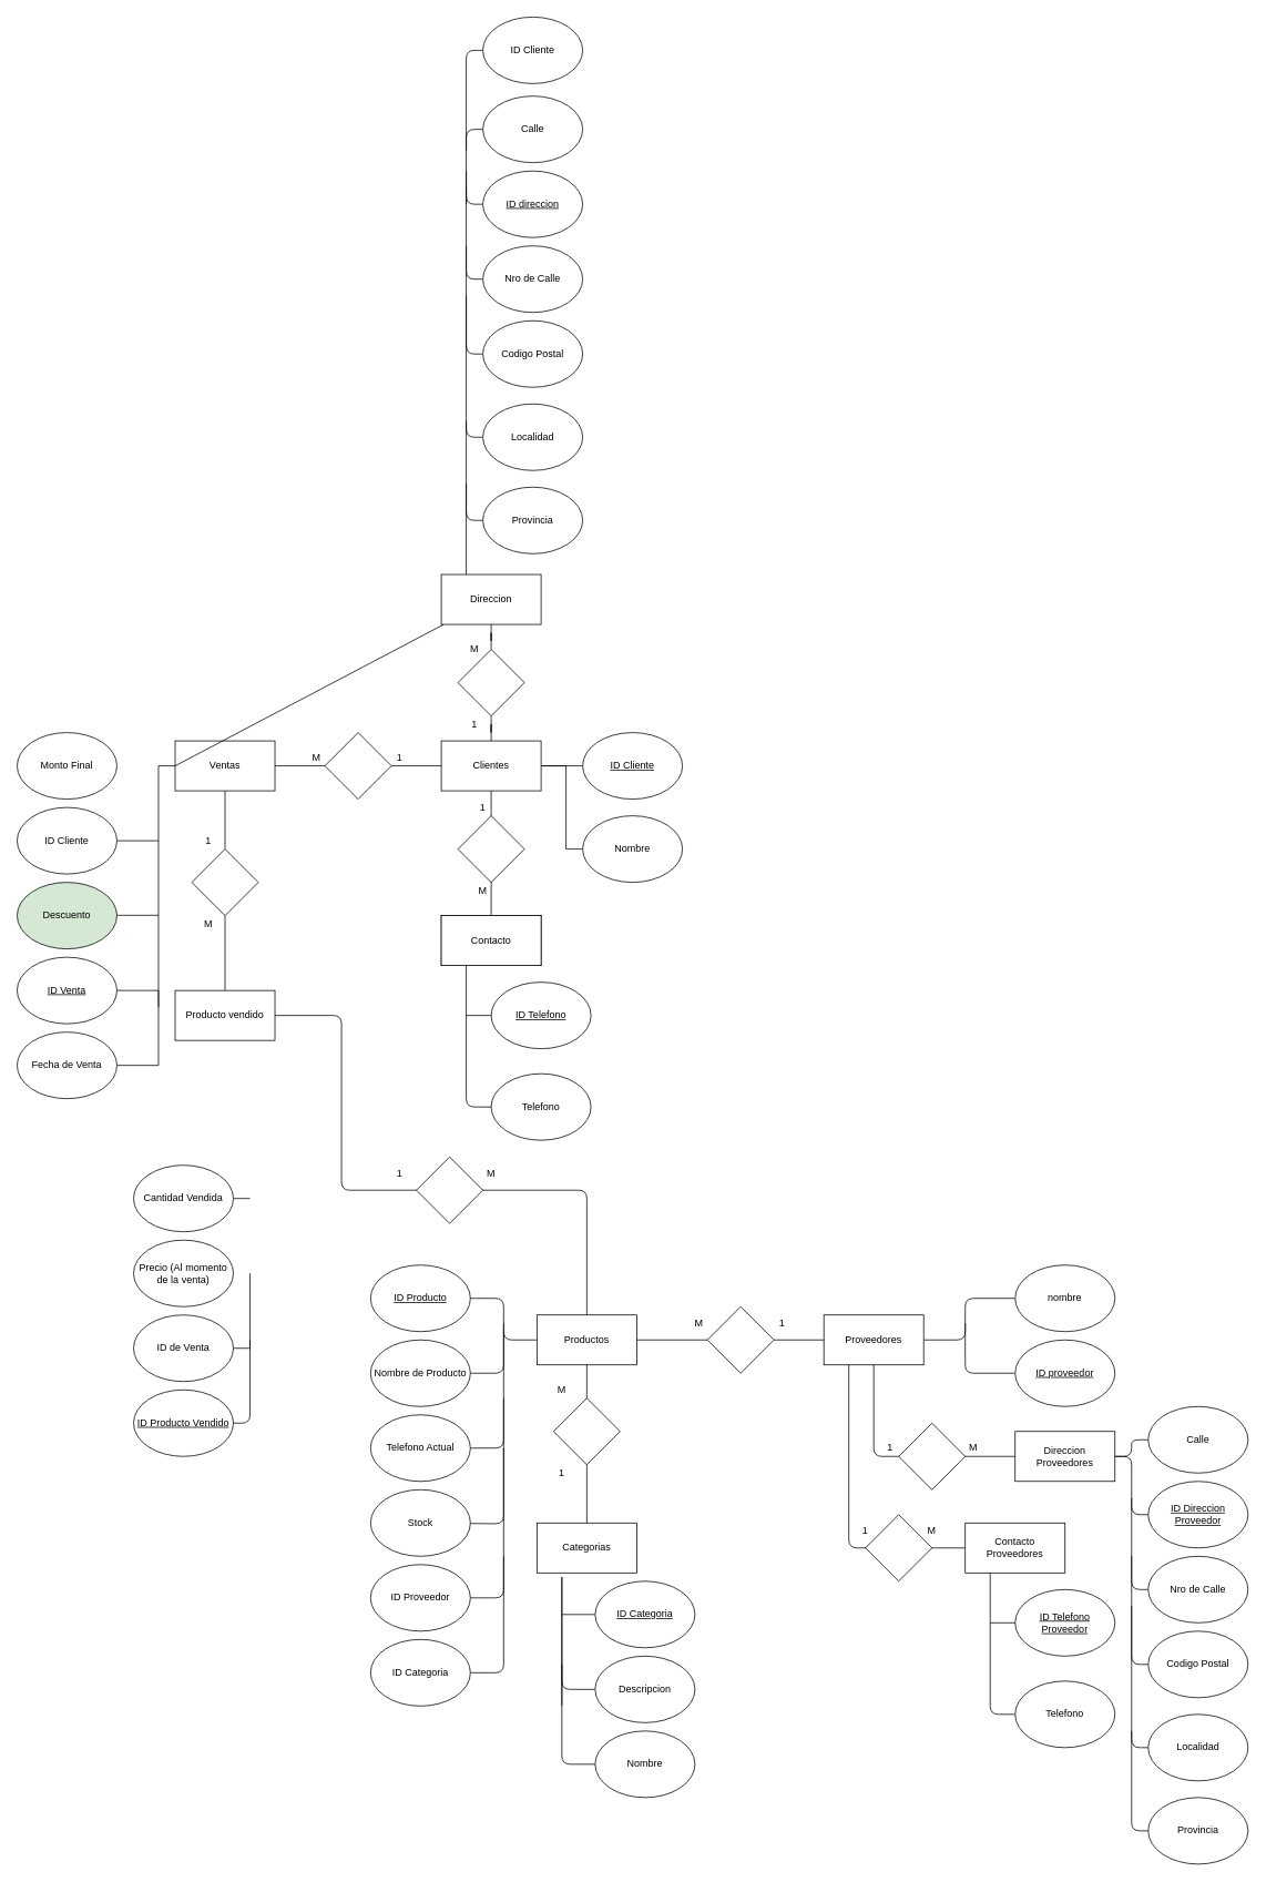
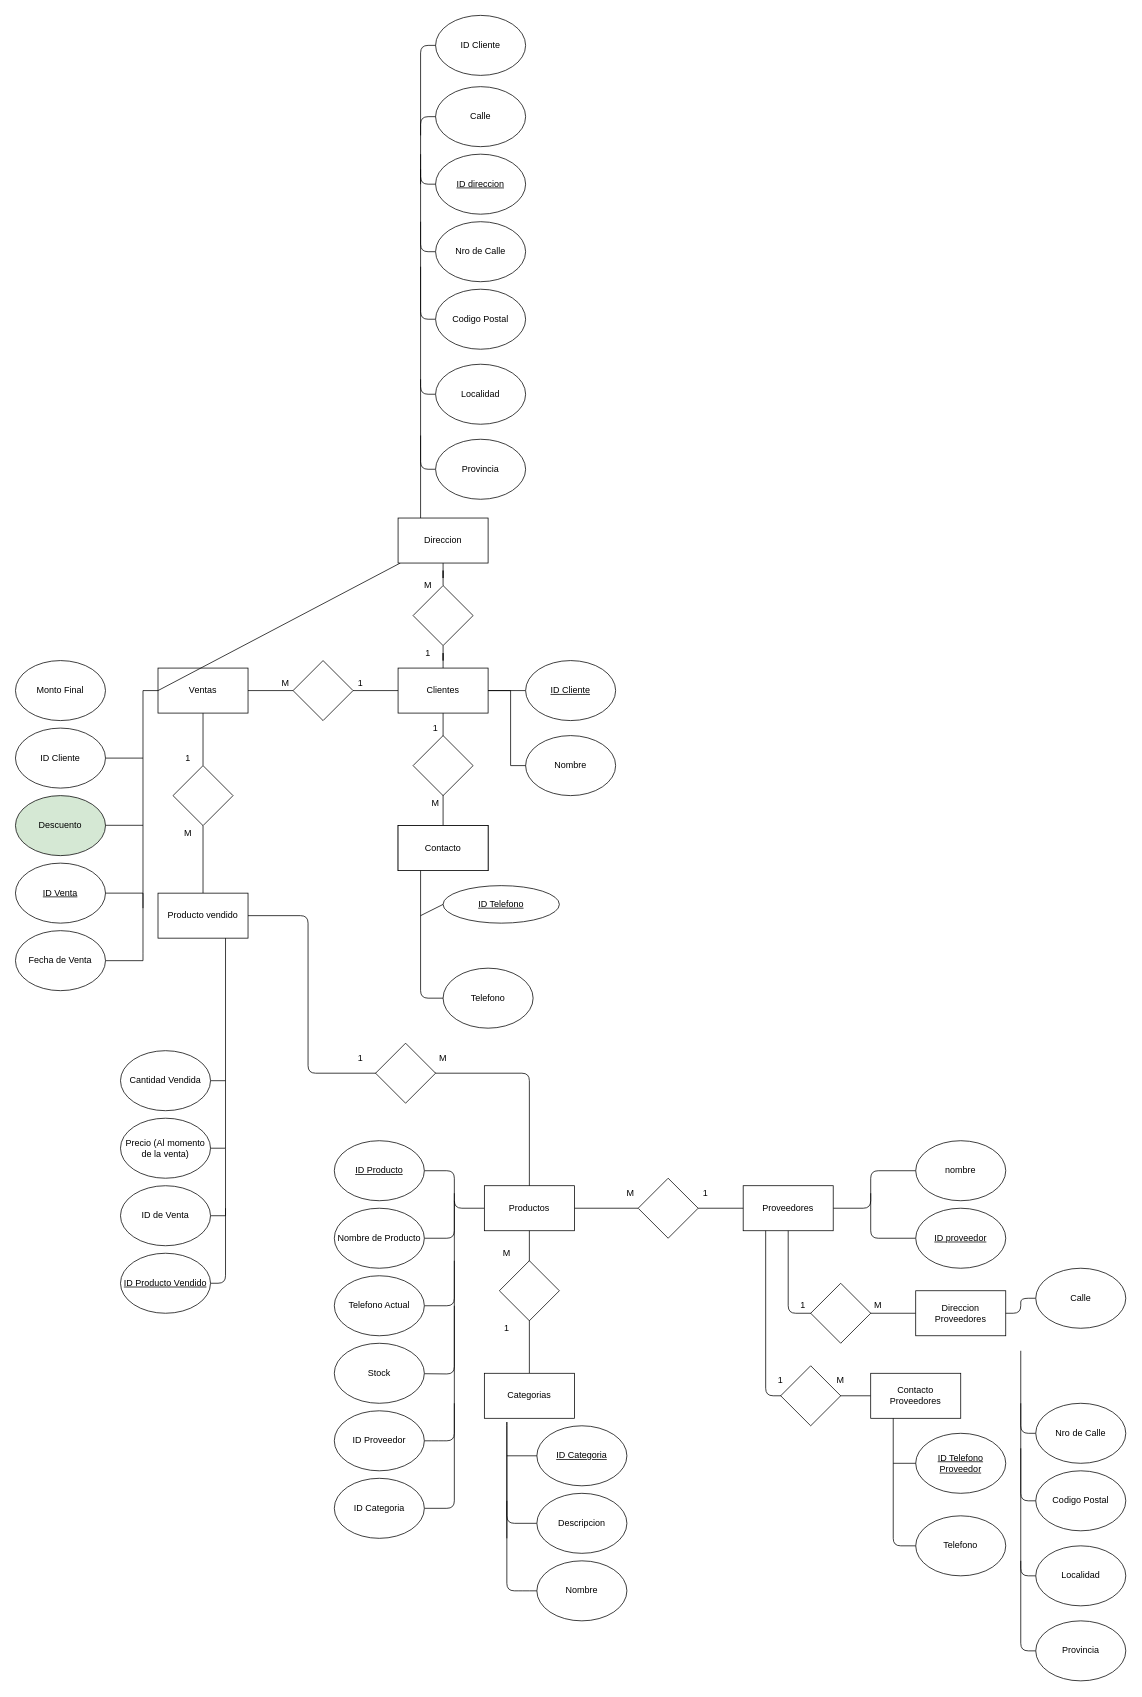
- <mxCell id="116" value="&lt;u&gt;ID Telefono&lt;/u&gt;" style="ellipse;whiteSpace=wrap;html=1;" parent="1" vertex="1"><mxGeometry x="590" y="1180" width="120" height="80" as="geometry" /></mxCell>
+ <mxCell id="116" value="&lt;u&gt;ID Telefono&lt;/u&gt;" style="ellipse;whiteSpace=wrap;html=1;" parent="1" vertex="1"><mxGeometry x="590" y="1180" width="155" height="50" as="geometry" /></mxCell>
+ <mxCell id="79" value="" style="endArrow=none;html=1;exitX=0.75;exitY=1;exitDx=0;exitDy=0;entryX=1;entryY=0.5;entryDx=0;entryDy=0;rounded=0;endFill=0;" parent="1" source="76" target="80" edge="1"><mxGeometry width="50" height="50" relative="1" as="geometry"><mxPoint x="70" y="1310" as="sourcePoint" /><mxPoint x="280" y="1480" as="targetPoint" /><Array as="points"><mxPoint x="300" y="1530" /></Array></mxGeometry></mxCell>
- <mxCell id="17" value="" style="edgeStyle=orthogonalEdgeStyle;rounded=1;orthogonalLoop=1;jettySize=auto;html=1;endArrow=none;endFill=0;" parent="1" source="18" target="22" edge="1"><mxGeometry relative="1" as="geometry" /></mxCell>
- <mxCell id="22" value="&lt;u&gt;ID Direccion Proveedor&lt;/u&gt;" style="ellipse;whiteSpace=wrap;html=1;rounded=0;" parent="1" vertex="1"><mxGeometry x="1380" y="1780" width="120" height="80" as="geometry" /></mxCell>
